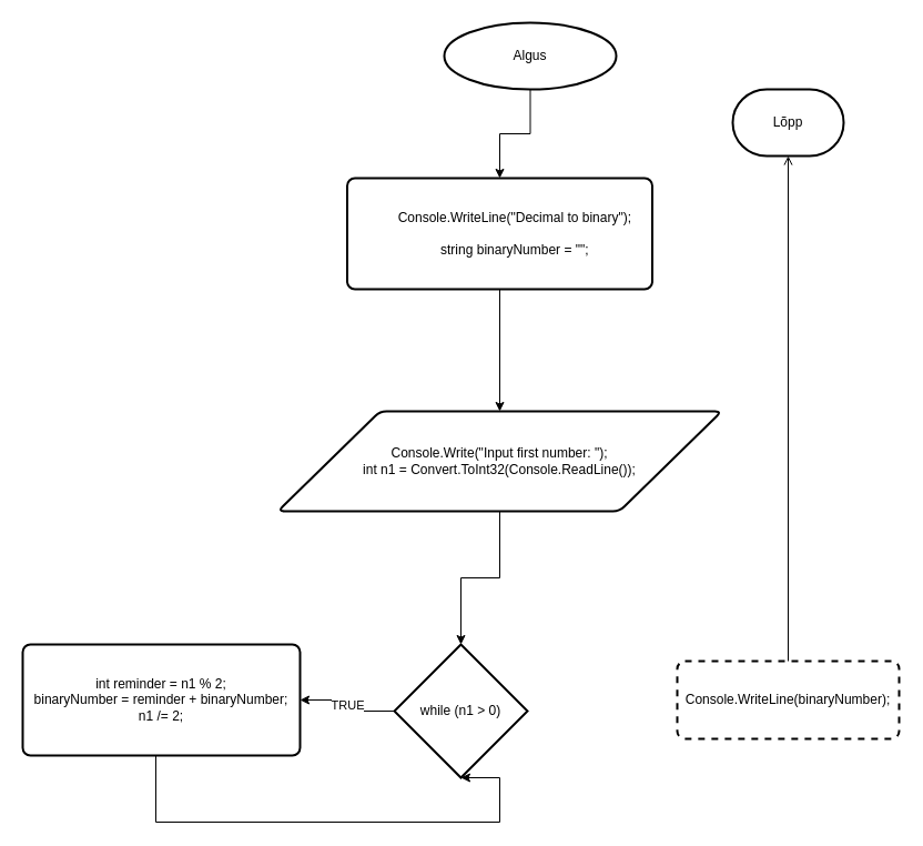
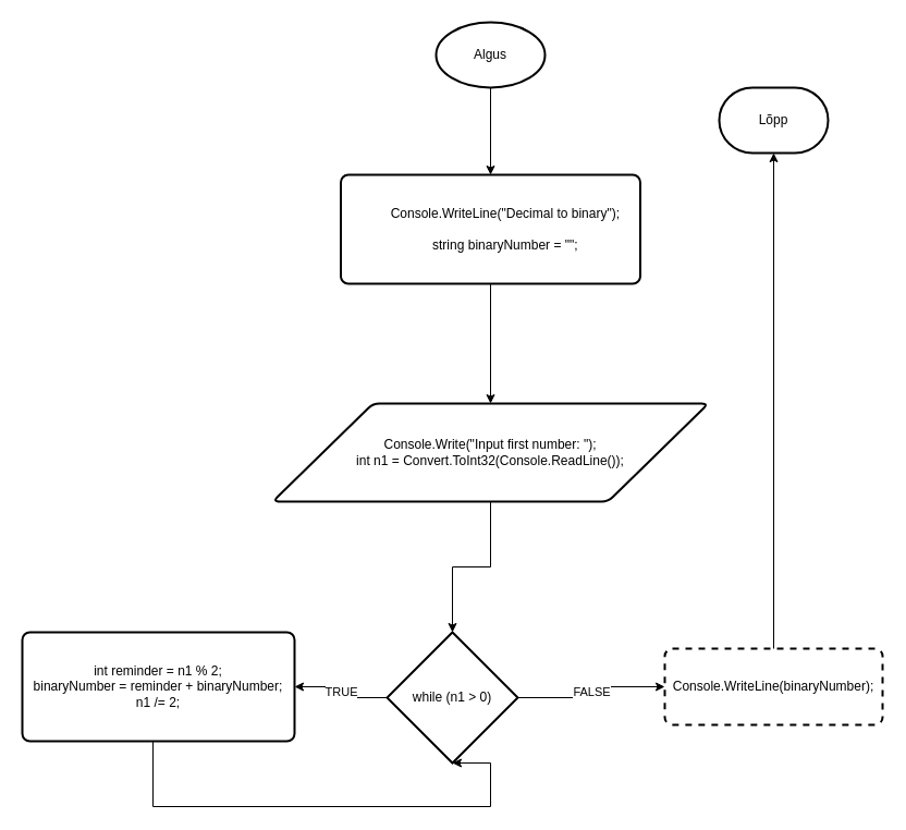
- <mxCell id="3" value="Algus" style="strokeWidth=2;html=1;shape=mxgraph.flowchart.start_1;whiteSpace=wrap;" vertex="1" parent="1"><mxGeometry x="400" y="20" width="155" height="60" as="geometry" /></mxCell>
+ <mxCell id="3" value="Algus" style="strokeWidth=2;html=1;shape=mxgraph.flowchart.start_1;whiteSpace=wrap;" vertex="1" parent="1"><mxGeometry x="400" y="20" width="100" height="60" as="geometry" /></mxCell>
- <mxCell id="15" style="edgeStyle=orthogonalEdgeStyle;rounded=0;orthogonalLoop=1;jettySize=auto;html=1;entryX=0.5;entryY=1;entryDx=0;entryDy=0;entryPerimeter=0;endArrow=open;" edge="1" parent="1" source="12" target="4"><mxGeometry relative="1" as="geometry" /></mxCell>
+ <mxCell id="15" style="edgeStyle=orthogonalEdgeStyle;rounded=0;orthogonalLoop=1;jettySize=auto;html=1;entryX=0.5;entryY=1;entryDx=0;entryDy=0;entryPerimeter=0;" edge="1" parent="1" source="12" target="4"><mxGeometry relative="1" as="geometry" /></mxCell>
+ <mxCell id="8" value="FALSE" style="edgeStyle=orthogonalEdgeStyle;rounded=0;orthogonalLoop=1;jettySize=auto;html=1;entryX=0;entryY=0.5;entryDx=0;entryDy=0;" edge="1" parent="1" source="10" target="12"><mxGeometry relative="1" as="geometry" /></mxCell>
